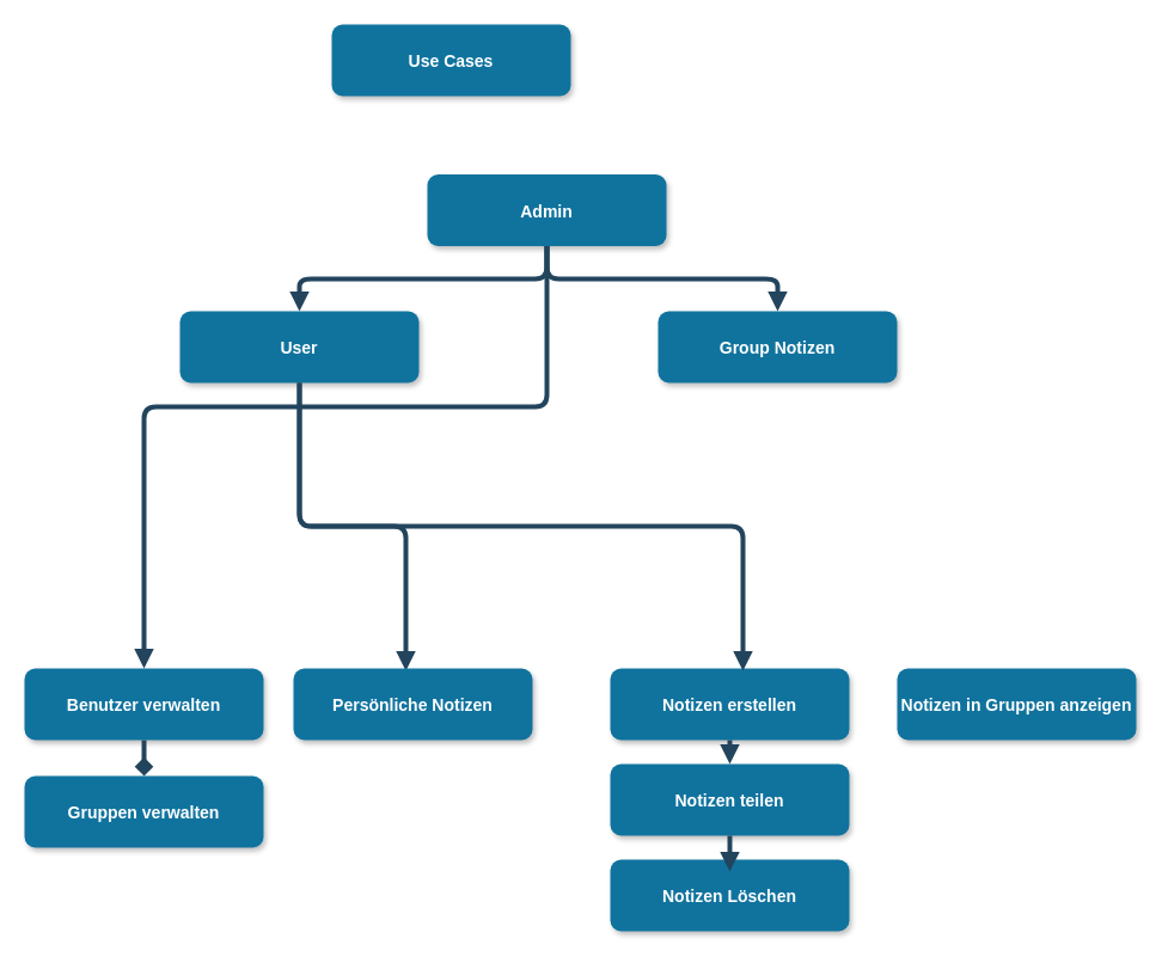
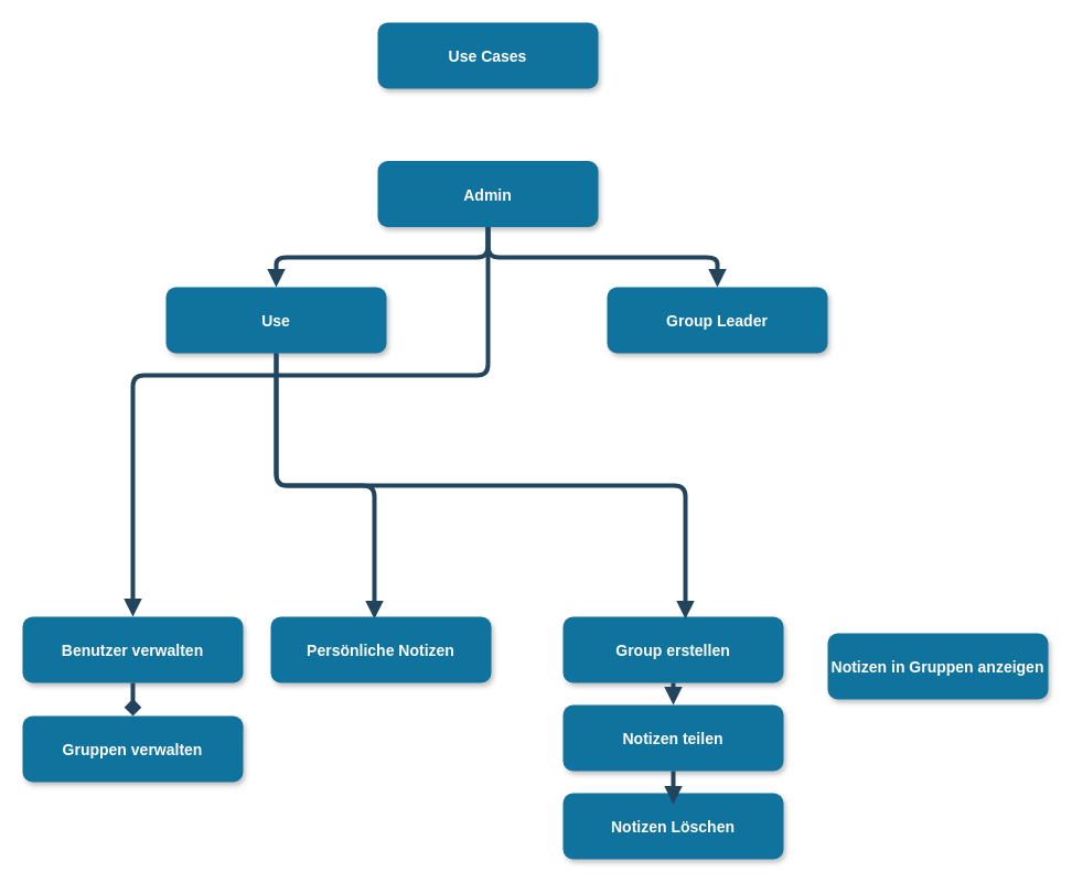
- <mxCell id="12" value="Use Cases" style="rounded=1;fillColor=#10739E;strokeColor=none;shadow=1;gradientColor=none;fontStyle=1;fontColor=#FFFFFF;fontSize=14;" vertex="1" parent="1"><mxGeometry x="277" y="20" width="200" height="60" as="geometry" /></mxCell>
+ <mxCell id="12" value="Use Cases" style="rounded=1;fillColor=#10739E;strokeColor=none;shadow=1;gradientColor=none;fontStyle=1;fontColor=#FFFFFF;fontSize=14;" vertex="1" parent="1"><mxGeometry x="342" y="20" width="200" height="60" as="geometry" /></mxCell>
- <mxCell id="2" value="Admin" style="rounded=1;fillColor=#10739E;strokeColor=none;shadow=1;gradientColor=none;fontStyle=1;fontColor=#FFFFFF;fontSize=14;" parent="1" vertex="1"><mxGeometry x="357" y="145.5" width="200" height="60" as="geometry" /></mxCell>
+ <mxCell id="2" value="Admin" style="rounded=1;fillColor=#10739E;strokeColor=none;shadow=1;gradientColor=none;fontStyle=1;fontColor=#FFFFFF;fontSize=14;" parent="1" vertex="1"><mxGeometry x="342" y="145.5" width="200" height="60" as="geometry" /></mxCell>
- <mxCell id="6" value="User" style="rounded=1;fillColor=#10739E;strokeColor=none;shadow=1;gradientColor=none;fontStyle=1;fontColor=#FFFFFF;fontSize=14;" parent="1" vertex="1"><mxGeometry x="150" y="260" width="200" height="60" as="geometry" /></mxCell>
+ <mxCell id="6" value="Use" style="rounded=1;fillColor=#10739E;strokeColor=none;shadow=1;gradientColor=none;fontStyle=1;fontColor=#FFFFFF;fontSize=14;" parent="1" vertex="1"><mxGeometry x="150" y="260" width="200" height="60" as="geometry" /></mxCell>
- <mxCell id="10" value="Group Notizen" style="rounded=1;fillColor=#10739E;strokeColor=none;shadow=1;gradientColor=none;fontStyle=1;fontColor=#FFFFFF;fontSize=14;" vertex="1" parent="1"><mxGeometry x="550" y="260" width="200" height="60" as="geometry" /></mxCell>
+ <mxCell id="10" value="Group Leader" style="rounded=1;fillColor=#10739E;strokeColor=none;shadow=1;gradientColor=none;fontStyle=1;fontColor=#FFFFFF;fontSize=14;" vertex="1" parent="1"><mxGeometry x="550" y="260" width="200" height="60" as="geometry" /></mxCell>
- <mxCell id="13" value="Notizen erstellen" style="rounded=1;fillColor=#10739E;strokeColor=none;shadow=1;gradientColor=none;fontStyle=1;fontColor=#FFFFFF;fontSize=14;" vertex="1" parent="1"><mxGeometry x="510" y="559" width="200" height="60" as="geometry" /></mxCell>
+ <mxCell id="13" value="Group erstellen" style="rounded=1;fillColor=#10739E;strokeColor=none;shadow=1;gradientColor=none;fontStyle=1;fontColor=#FFFFFF;fontSize=14;" vertex="1" parent="1"><mxGeometry x="510" y="559" width="200" height="60" as="geometry" /></mxCell>
- <mxCell id="16" value="Notizen in Gruppen anzeigen" style="rounded=1;fillColor=#10739E;strokeColor=none;shadow=1;gradientColor=none;fontStyle=1;fontColor=#FFFFFF;fontSize=14;" vertex="1" parent="1"><mxGeometry x="750" y="559" width="200" height="60" as="geometry" /></mxCell>
+ <mxCell id="16" value="Notizen in Gruppen anzeigen" style="rounded=1;fillColor=#10739E;strokeColor=none;shadow=1;gradientColor=none;fontStyle=1;fontColor=#FFFFFF;fontSize=14;" vertex="1" parent="1"><mxGeometry x="750" y="574" width="200" height="60" as="geometry" /></mxCell>
